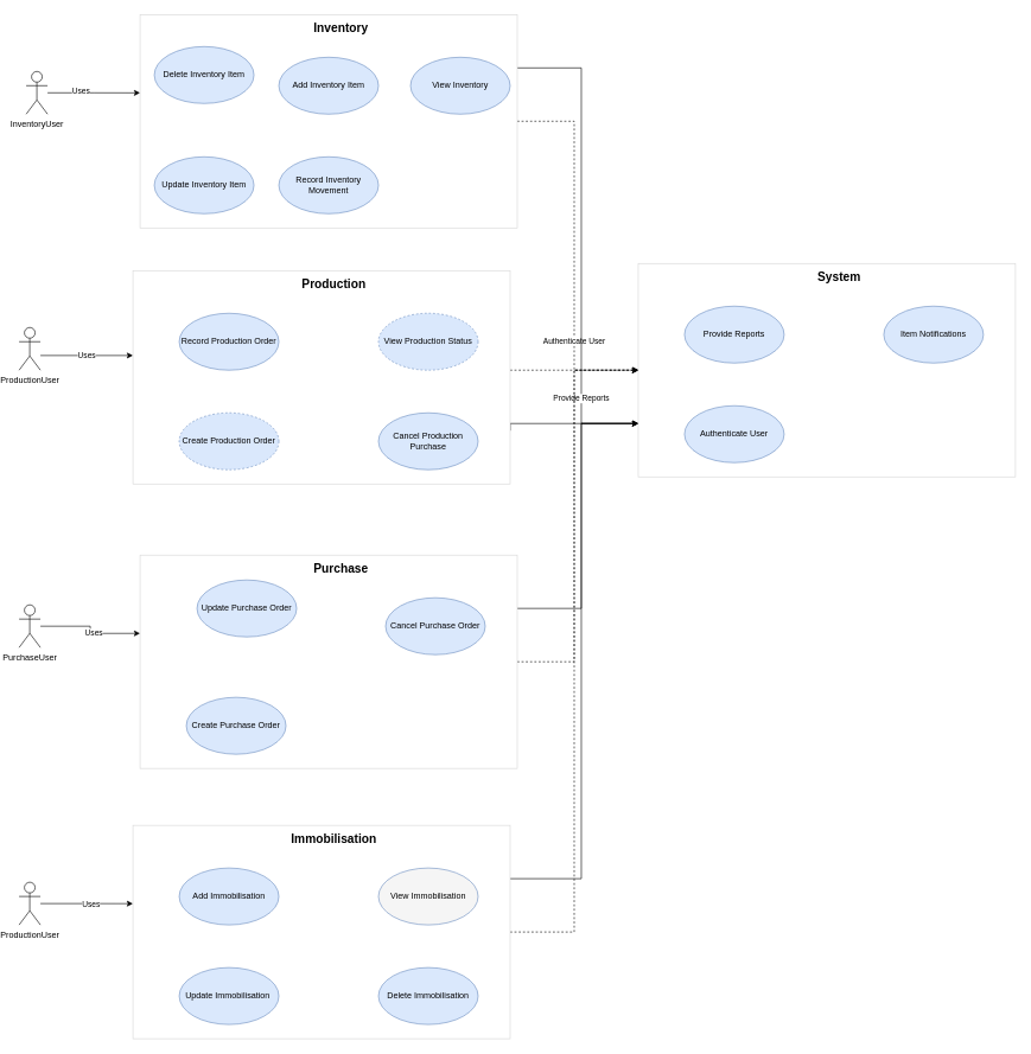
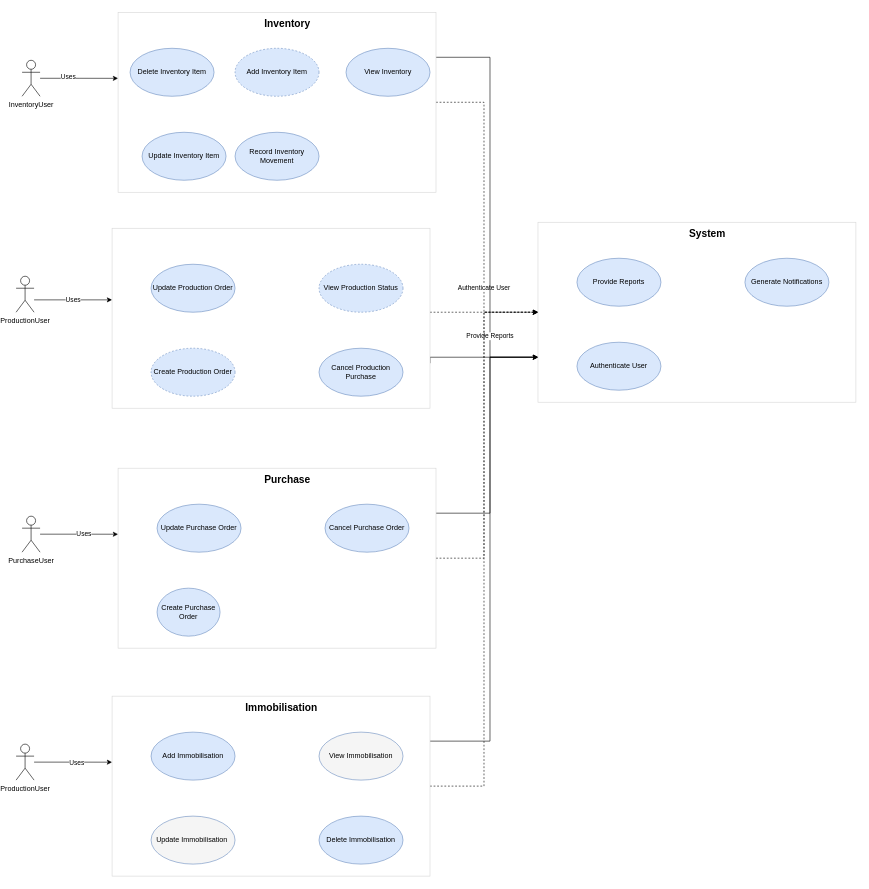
- <mxCell id="10" value="Delete Inventory Item" style="ellipse;whiteSpace=wrap;html=1;fillColor=#dae8fc;strokeColor=#6c8ebf;rounded=0;" parent="1" vertex="1"><mxGeometry x="210" y="65" width="140" height="80" as="geometry" /></mxCell>
+ <mxCell id="10" value="Delete Inventory Item" style="ellipse;whiteSpace=wrap;html=1;fillColor=#dae8fc;strokeColor=#6c8ebf;rounded=0;" parent="1" vertex="1"><mxGeometry x="210" y="80" width="140" height="80" as="geometry" /></mxCell>
- <mxCell id="12" value="Add Inventory Item" style="ellipse;whiteSpace=wrap;html=1;fillColor=#dae8fc;strokeColor=#6c8ebf;rounded=0;" parent="1" vertex="1"><mxGeometry x="385" y="80" width="140" height="80" as="geometry" /></mxCell>
+ <mxCell id="12" value="Add Inventory Item" style="ellipse;whiteSpace=wrap;html=1;fillColor=#dae8fc;strokeColor=#6c8ebf;rounded=0;dashed=1;" parent="1" vertex="1"><mxGeometry x="385" y="80" width="140" height="80" as="geometry" /></mxCell>
- <mxCell id="11" value="Update Inventory Item" style="ellipse;whiteSpace=wrap;html=1;fillColor=#dae8fc;strokeColor=#6c8ebf;rounded=0;" parent="1" vertex="1"><mxGeometry x="210" y="220" width="140" height="80" as="geometry" /></mxCell>
+ <mxCell id="11" value="Update Inventory Item" style="ellipse;whiteSpace=wrap;html=1;fillColor=#dae8fc;strokeColor=#6c8ebf;rounded=0;" parent="1" vertex="1"><mxGeometry x="230" y="220" width="140" height="80" as="geometry" /></mxCell>
- <mxCell id="25" value="Production" style="text;html=1;strokeColor=none;fillColor=none;align=center;verticalAlign=middle;whiteSpace=wrap;rounded=0;fontStyle=1;fontSize=17;" parent="1" vertex="1"><mxGeometry x="415" y="380" width="95" height="40" as="geometry" /></mxCell>
- <mxCell id="29" value="Item Notifications" style="ellipse;whiteSpace=wrap;html=1;fillColor=#dae8fc;strokeColor=#6c8ebf;rounded=0;" parent="1" vertex="1"><mxGeometry x="1235" y="430" width="140" height="80" as="geometry" /></mxCell>
+ <mxCell id="29" value="Generate Notifications" style="ellipse;whiteSpace=wrap;html=1;fillColor=#dae8fc;strokeColor=#6c8ebf;rounded=0;" parent="1" vertex="1"><mxGeometry x="1235" y="430" width="140" height="80" as="geometry" /></mxCell>
- <mxCell id="21" value="Record Production Order" style="ellipse;whiteSpace=wrap;html=1;fillColor=#dae8fc;strokeColor=#6c8ebf;rounded=0;" parent="1" vertex="1"><mxGeometry x="245" y="440" width="140" height="80" as="geometry" /></mxCell>
+ <mxCell id="21" value="Update Production Order" style="ellipse;whiteSpace=wrap;html=1;fillColor=#dae8fc;strokeColor=#6c8ebf;rounded=0;" parent="1" vertex="1"><mxGeometry x="245" y="440" width="140" height="80" as="geometry" /></mxCell>
- <mxCell id="37" value="Update Purchase Order" style="ellipse;whiteSpace=wrap;html=1;fillColor=#dae8fc;strokeColor=#6c8ebf;rounded=0;" parent="1" vertex="1"><mxGeometry x="270" y="815" width="140" height="80" as="geometry" /></mxCell>
+ <mxCell id="37" value="Update Purchase Order" style="ellipse;whiteSpace=wrap;html=1;fillColor=#dae8fc;strokeColor=#6c8ebf;rounded=0;" parent="1" vertex="1"><mxGeometry x="255" y="840" width="140" height="80" as="geometry" /></mxCell>
- <mxCell id="33" value="PurchaseUser" style="shape=umlActor;verticalLabelPosition=bottom;verticalAlign=top;html=1;outlineConnect=0;rounded=0;" parent="1" vertex="1"><mxGeometry x="20" y="850" width="30" height="60" as="geometry" /></mxCell>
+ <mxCell id="33" value="PurchaseUser" style="shape=umlActor;verticalLabelPosition=bottom;verticalAlign=top;html=1;outlineConnect=0;rounded=0;" parent="1" vertex="1"><mxGeometry x="30" y="860" width="30" height="60" as="geometry" /></mxCell>
- <mxCell id="38" value="Create Purchase Order" style="ellipse;whiteSpace=wrap;html=1;fillColor=#dae8fc;strokeColor=#6c8ebf;rounded=0;" parent="1" vertex="1"><mxGeometry x="255" y="980" width="140" height="80" as="geometry" /></mxCell>
+ <mxCell id="38" value="Create Purchase Order" style="ellipse;whiteSpace=wrap;html=1;fillColor=#dae8fc;strokeColor=#6c8ebf;rounded=0;" parent="1" vertex="1"><mxGeometry x="255" y="980" width="105" height="80" as="geometry" /></mxCell>
- <mxCell id="48" value="Update Immobilisation&amp;nbsp;" style="ellipse;whiteSpace=wrap;html=1;fillColor=#dae8fc;strokeColor=#6c8ebf;rounded=0;" parent="1" vertex="1"><mxGeometry x="245" y="1360" width="140" height="80" as="geometry" /></mxCell>
+ <mxCell id="48" value="Update Immobilisation&amp;nbsp;" style="ellipse;whiteSpace=wrap;html=1;fillColor=#f5f5f5;strokeColor=#6c8ebf;rounded=0;" parent="1" vertex="1"><mxGeometry x="245" y="1360" width="140" height="80" as="geometry" /></mxCell>
